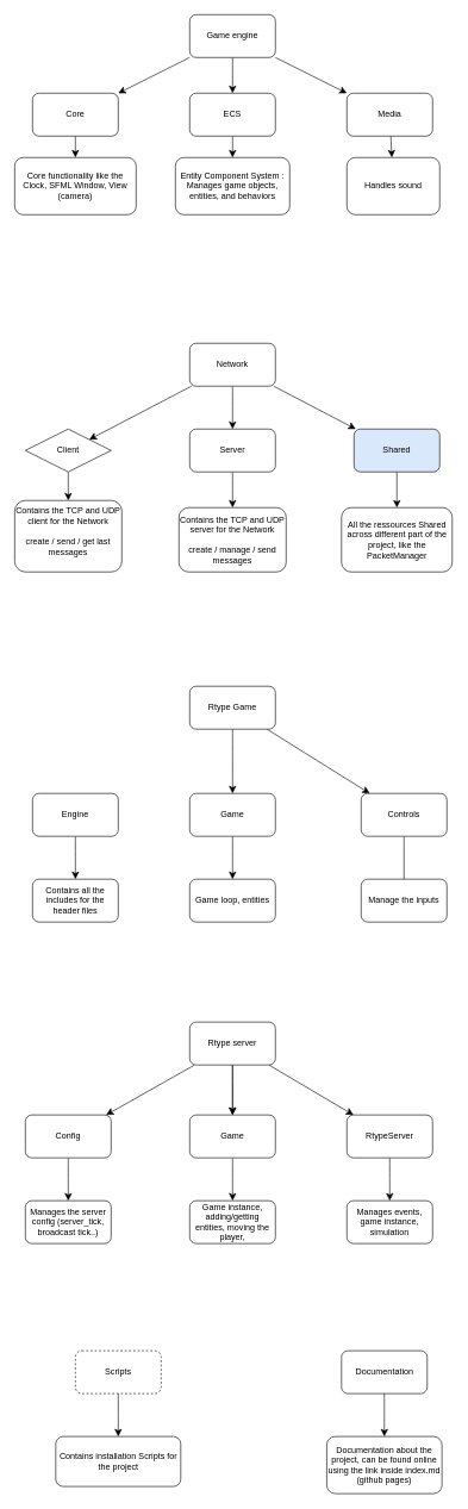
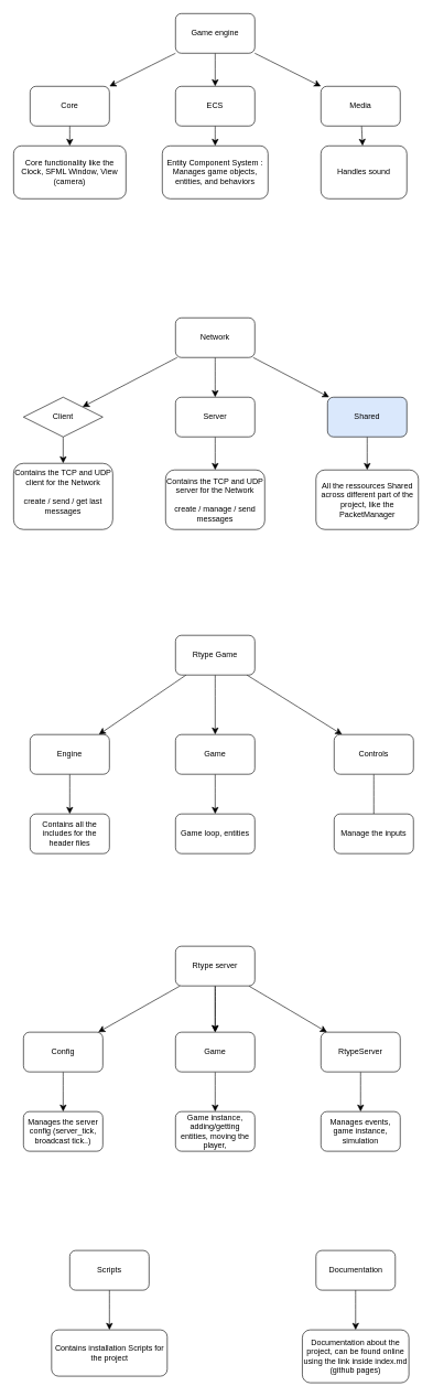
+ <mxCell id="10" value="" style="edgeStyle=none;curved=1;rounded=0;orthogonalLoop=1;jettySize=auto;html=1;fontSize=12;startSize=8;endSize=8;" edge="1" parent="1" source="13" target="42"><mxGeometry relative="1" as="geometry" /></mxCell>
- <mxCell id="20" value="Scripts" style="rounded=1;whiteSpace=wrap;html=1;dashed=1;" vertex="1" parent="1"><mxGeometry x="105" y="1890" width="120" height="60" as="geometry" /></mxCell>
+ <mxCell id="20" value="Scripts" style="rounded=1;whiteSpace=wrap;html=1;" vertex="1" parent="1"><mxGeometry x="105" y="1890" width="120" height="60" as="geometry" /></mxCell>
